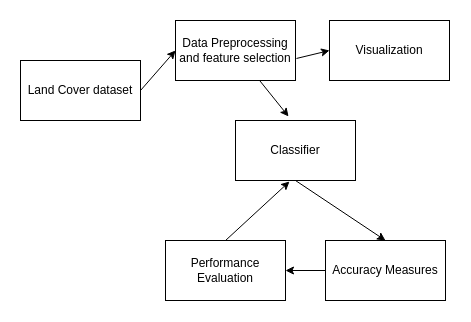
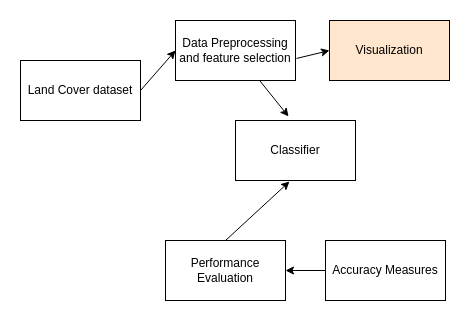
- <mxCell id="6" value="Visualization" style="rounded=0;whiteSpace=wrap;html=1;" vertex="1" parent="1"><mxGeometry x="329" y="20" width="120" height="60" as="geometry" /></mxCell>
+ <mxCell id="6" value="Visualization" style="rounded=0;whiteSpace=wrap;html=1;fillColor=#ffe6cc;" vertex="1" parent="1"><mxGeometry x="329" y="20" width="120" height="60" as="geometry" /></mxCell>
- <mxCell id="10" value="" style="endArrow=classic;html=1;exitX=0.5;exitY=1;exitDx=0;exitDy=0;entryX=0.5;entryY=0;entryDx=0;entryDy=0;" edge="1" parent="1" source="5" target="2"><mxGeometry width="50" height="50" relative="1" as="geometry"><mxPoint x="364" y="220" as="sourcePoint" /><mxPoint x="414" y="170" as="targetPoint" /></mxGeometry></mxCell>
